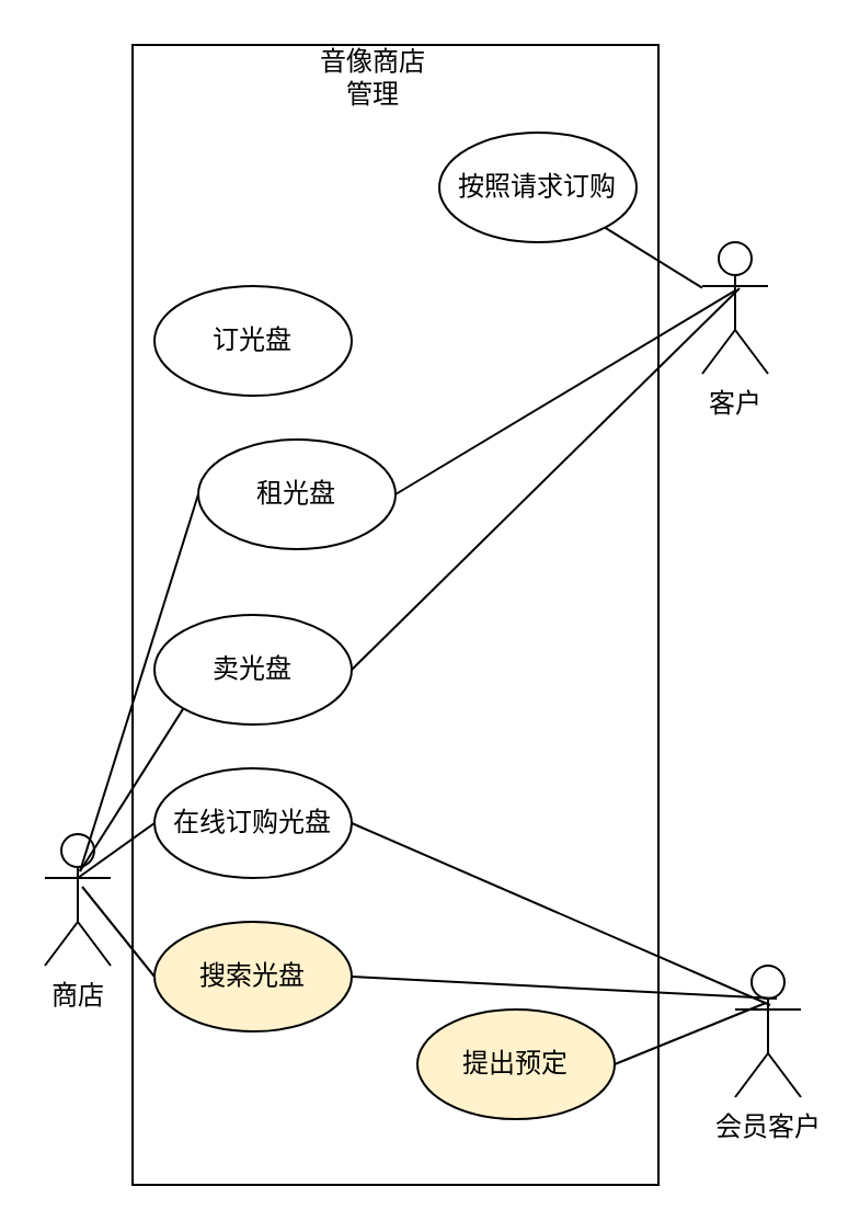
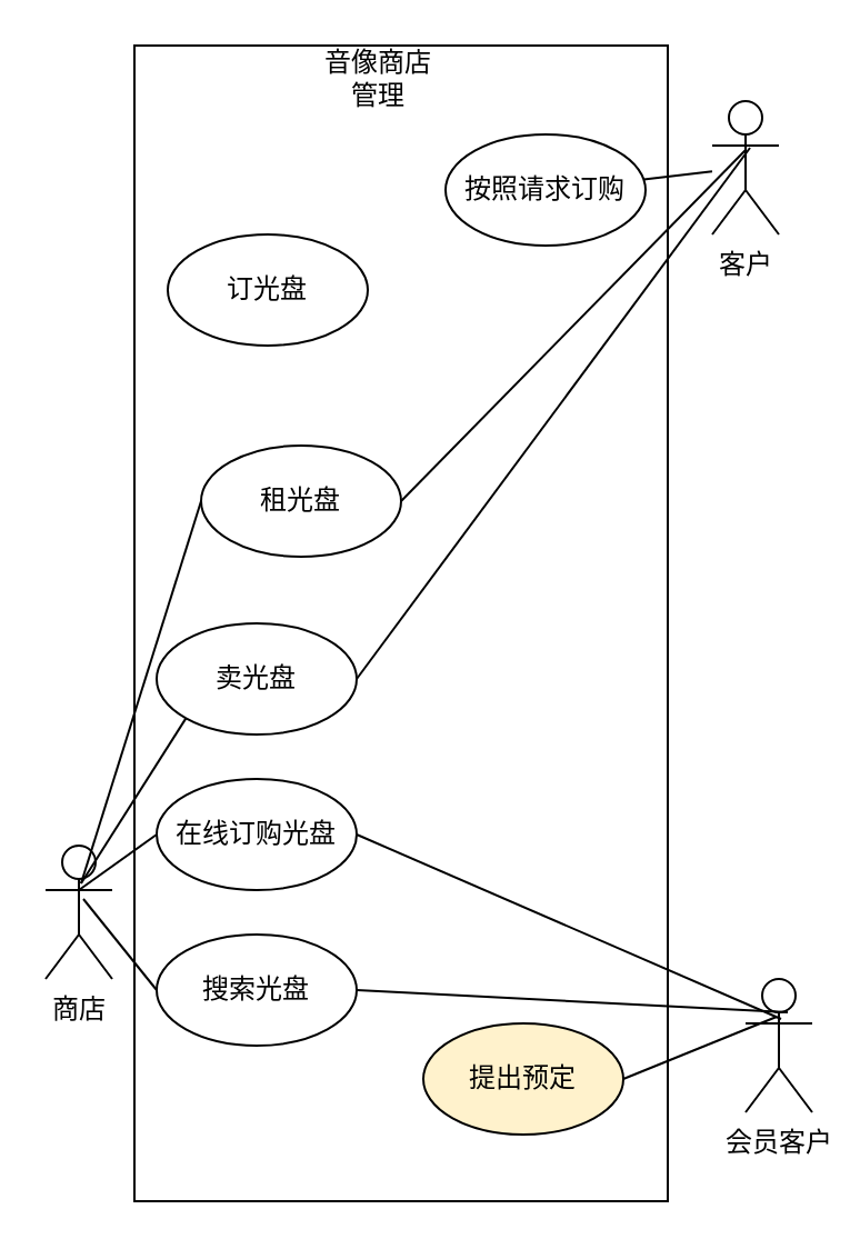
- <mxCell id="3" value="客户" style="shape=umlActor;verticalLabelPosition=bottom;verticalAlign=top;html=1;" parent="1" vertex="1"><mxGeometry x="320" y="110" width="30" height="60" as="geometry" /></mxCell>
+ <mxCell id="3" value="客户" style="shape=umlActor;verticalLabelPosition=bottom;verticalAlign=top;html=1;" parent="1" vertex="1"><mxGeometry x="320" y="45" width="30" height="60" as="geometry" /></mxCell>
- <mxCell id="8" value="订光盘" style="ellipse;whiteSpace=wrap;html=1;" vertex="1" parent="1"><mxGeometry x="70" y="130" width="90" height="50" as="geometry" /></mxCell>
+ <mxCell id="8" value="订光盘" style="ellipse;whiteSpace=wrap;html=1;" vertex="1" parent="1"><mxGeometry x="75" y="105" width="90" height="50" as="geometry" /></mxCell>
- <mxCell id="12" value="搜索光盘" style="ellipse;whiteSpace=wrap;html=1;fillColor=#fff2cc;" vertex="1" parent="1"><mxGeometry x="70" y="420" width="90" height="50" as="geometry" /></mxCell>
+ <mxCell id="12" value="搜索光盘" style="ellipse;whiteSpace=wrap;html=1;" vertex="1" parent="1"><mxGeometry x="70" y="420" width="90" height="50" as="geometry" /></mxCell>
